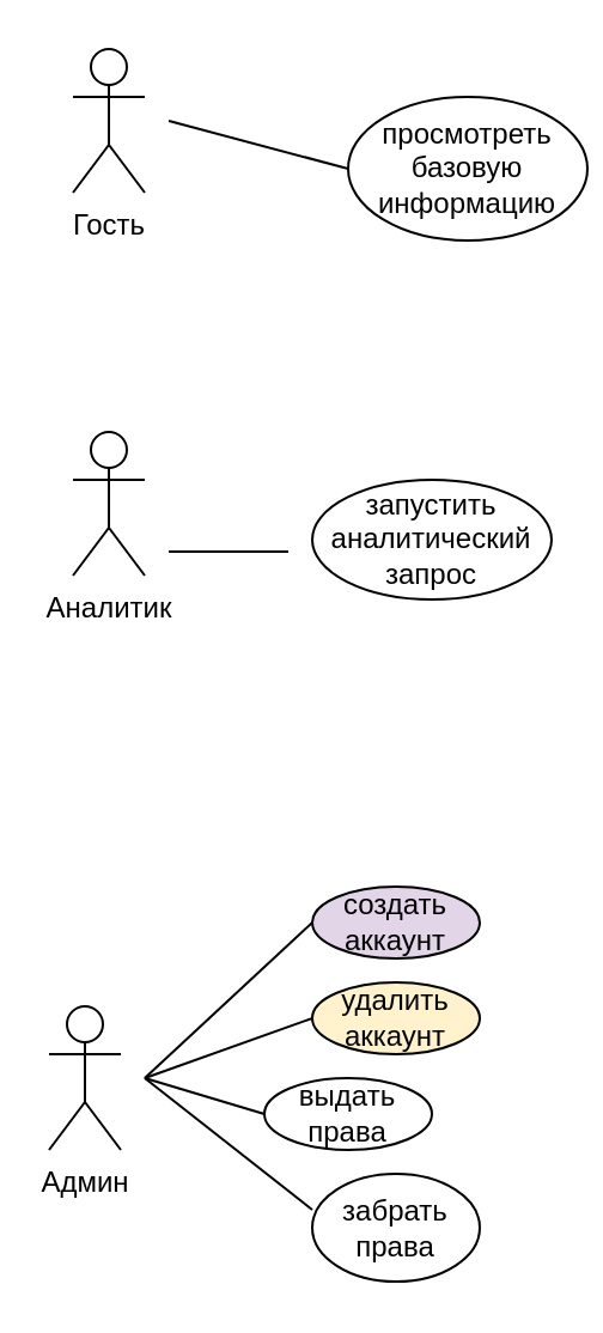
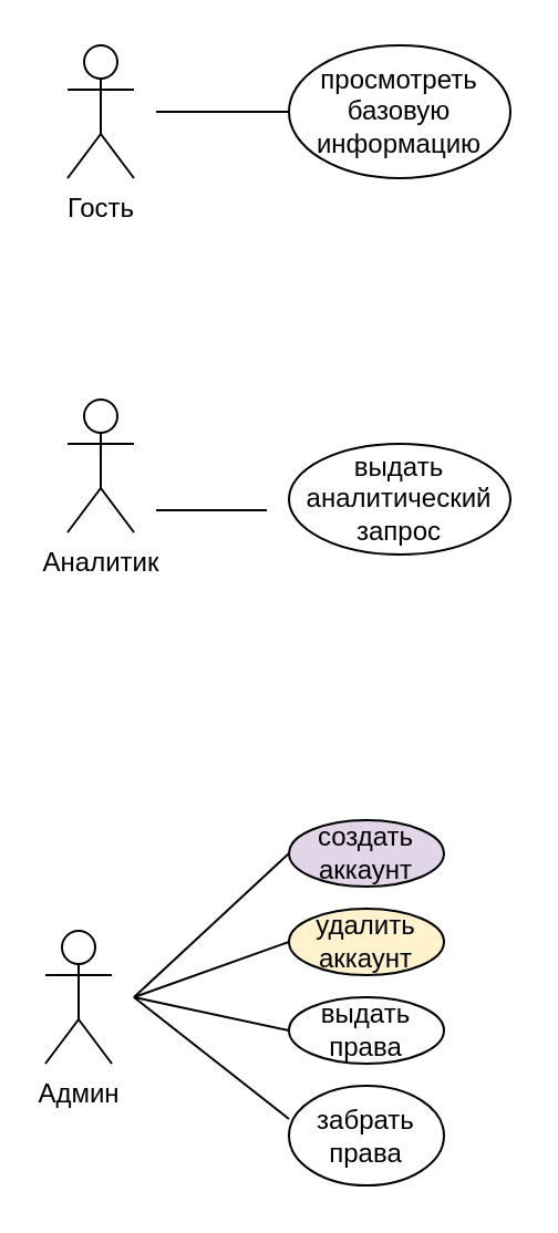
- <mxCell id="15" value="просмотреть&lt;br&gt;базовую информацию" style="ellipse;whiteSpace=wrap;html=1;" vertex="1" parent="1"><mxGeometry x="145" y="40" width="100" height="60" as="geometry" /></mxCell>
+ <mxCell id="15" value="просмотреть&lt;br&gt;базовую информацию" style="ellipse;whiteSpace=wrap;html=1;" vertex="1" parent="1"><mxGeometry x="130" y="20" width="100" height="60" as="geometry" /></mxCell>
- <mxCell id="13" value="запустить&lt;br&gt;аналитический запрос" style="ellipse;whiteSpace=wrap;html=1;" vertex="1" parent="1"><mxGeometry x="130" y="200" width="100" height="50" as="geometry" /></mxCell>
+ <mxCell id="13" value="выдать&lt;br&gt;аналитический запрос" style="ellipse;whiteSpace=wrap;html=1;" vertex="1" parent="1"><mxGeometry x="130" y="200" width="100" height="50" as="geometry" /></mxCell>
- <mxCell id="7" value="выдать права" style="ellipse;whiteSpace=wrap;html=1;" vertex="1" parent="1"><mxGeometry x="110" y="450" width="70" height="30" as="geometry" /></mxCell>
+ <mxCell id="7" value="выдать права" style="ellipse;whiteSpace=wrap;html=1;" vertex="1" parent="1"><mxGeometry x="130" y="450" width="70" height="30" as="geometry" /></mxCell>
